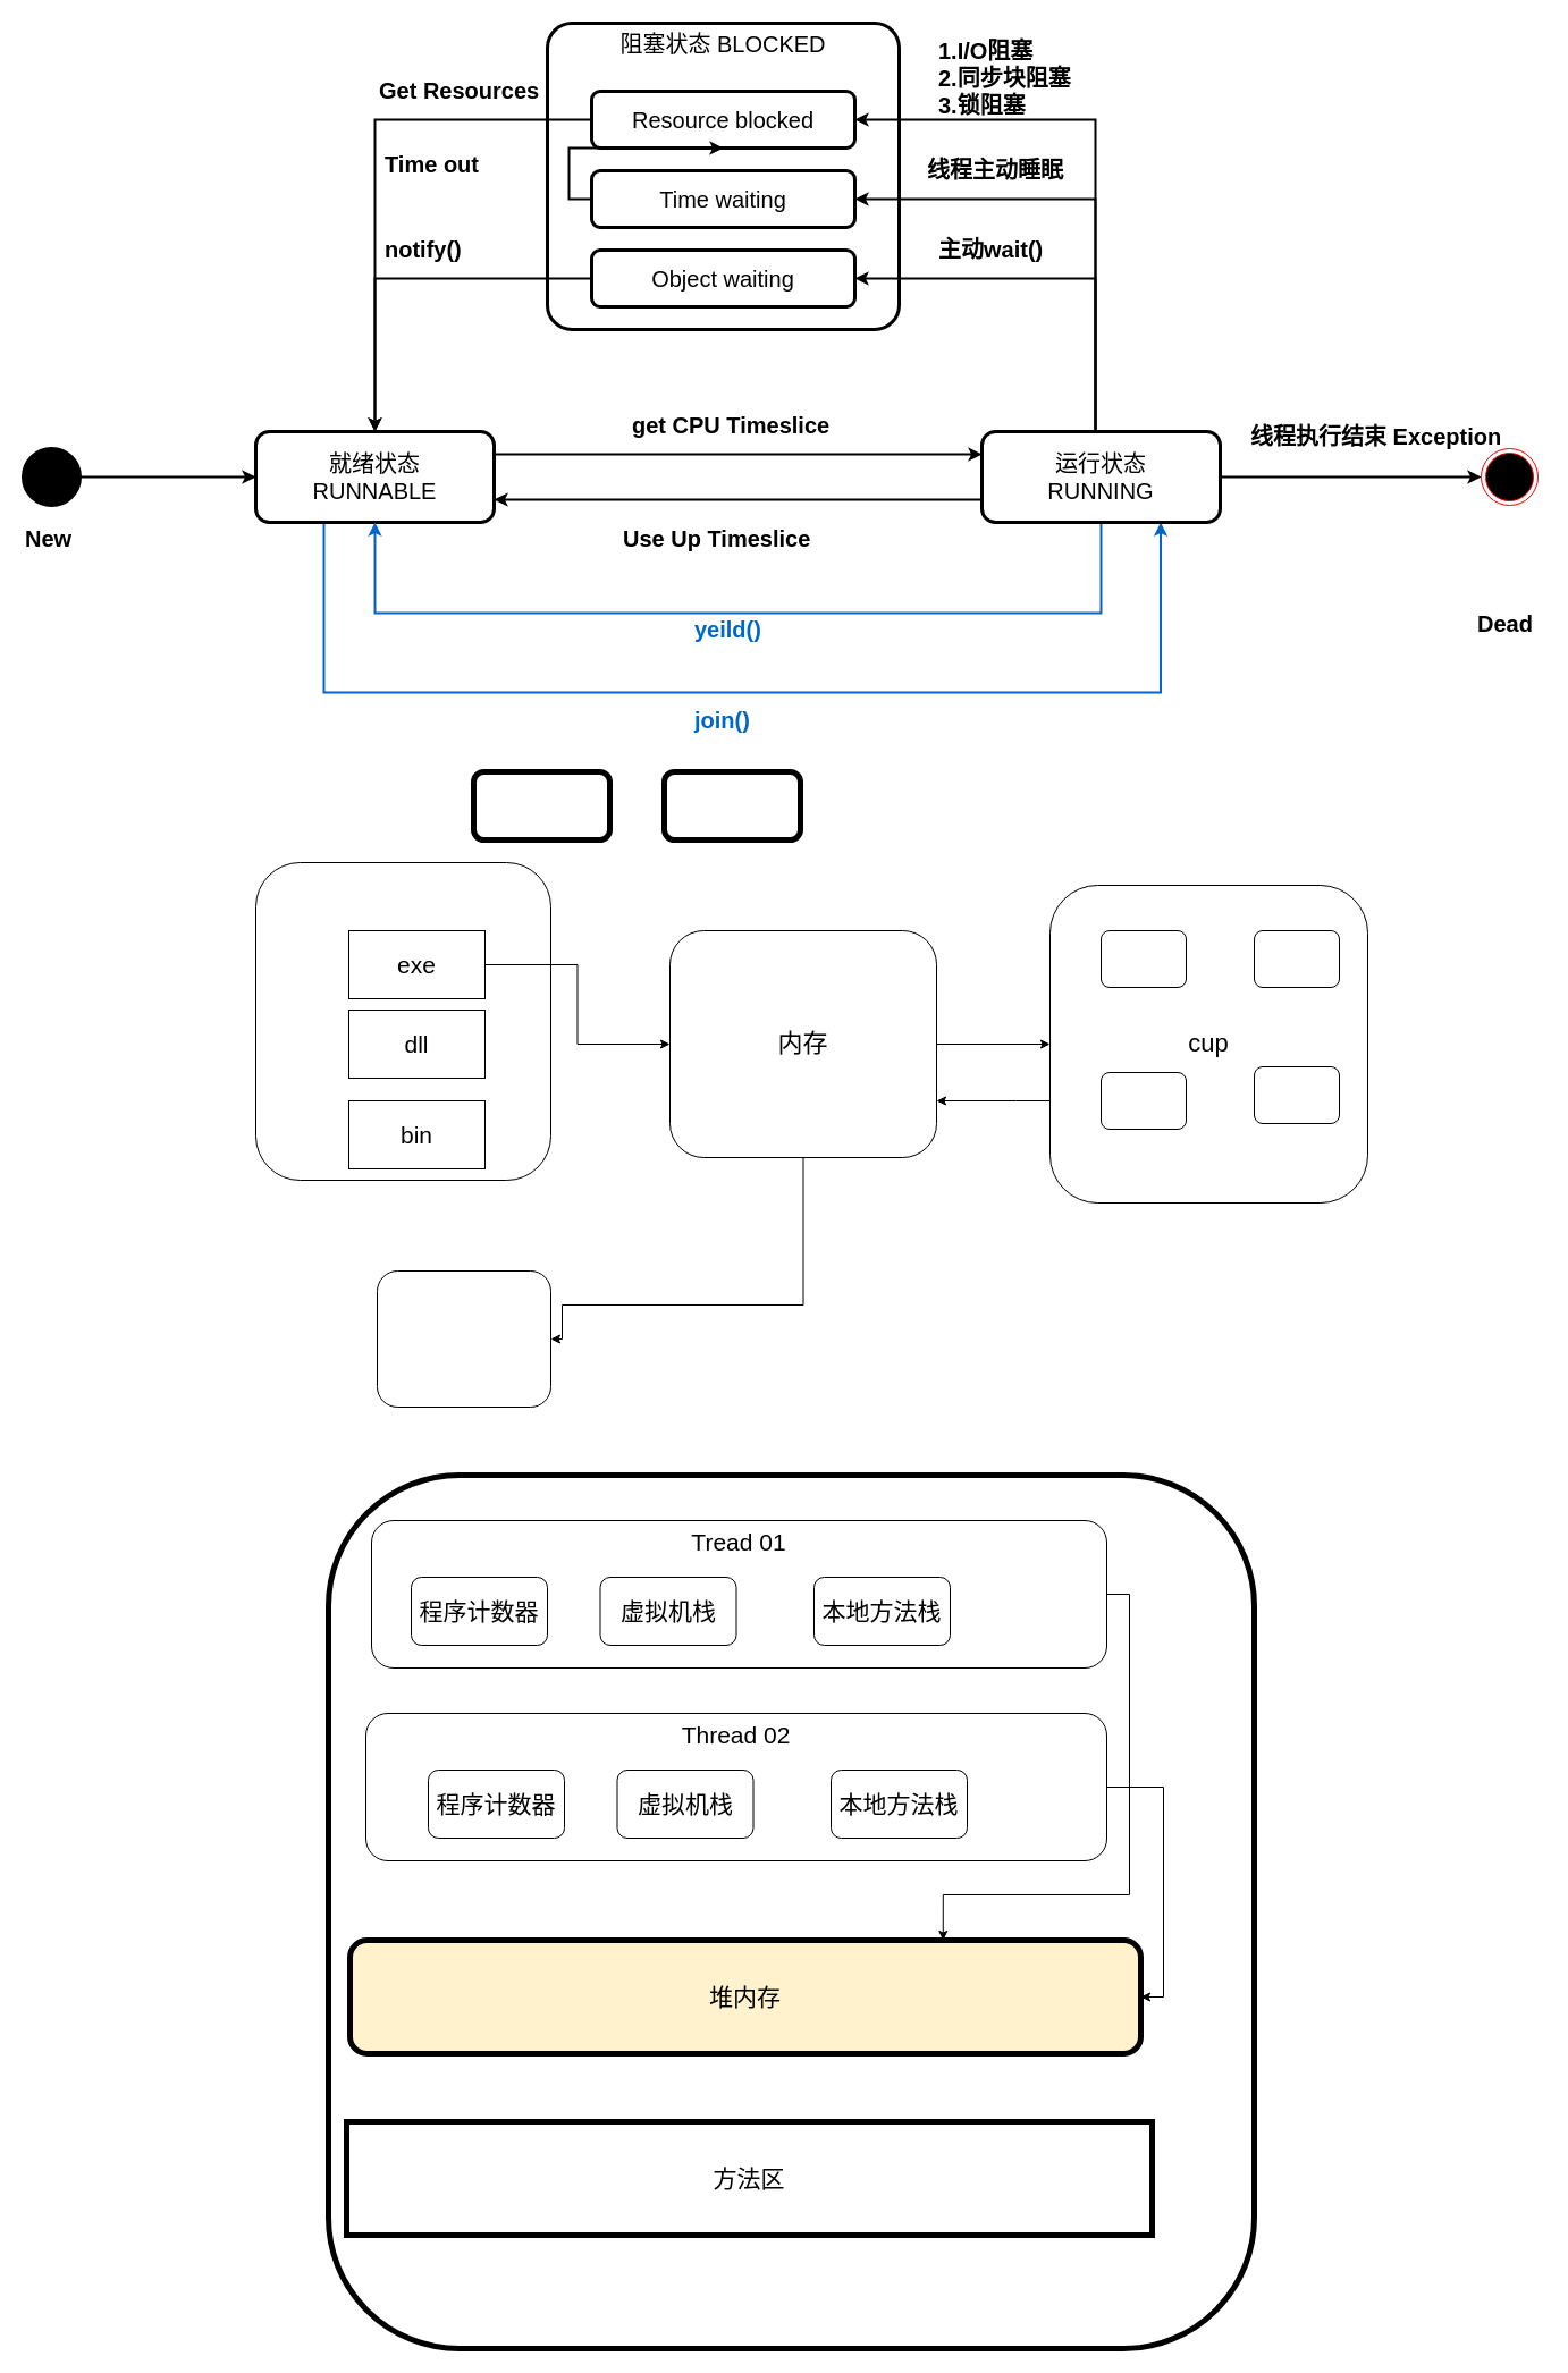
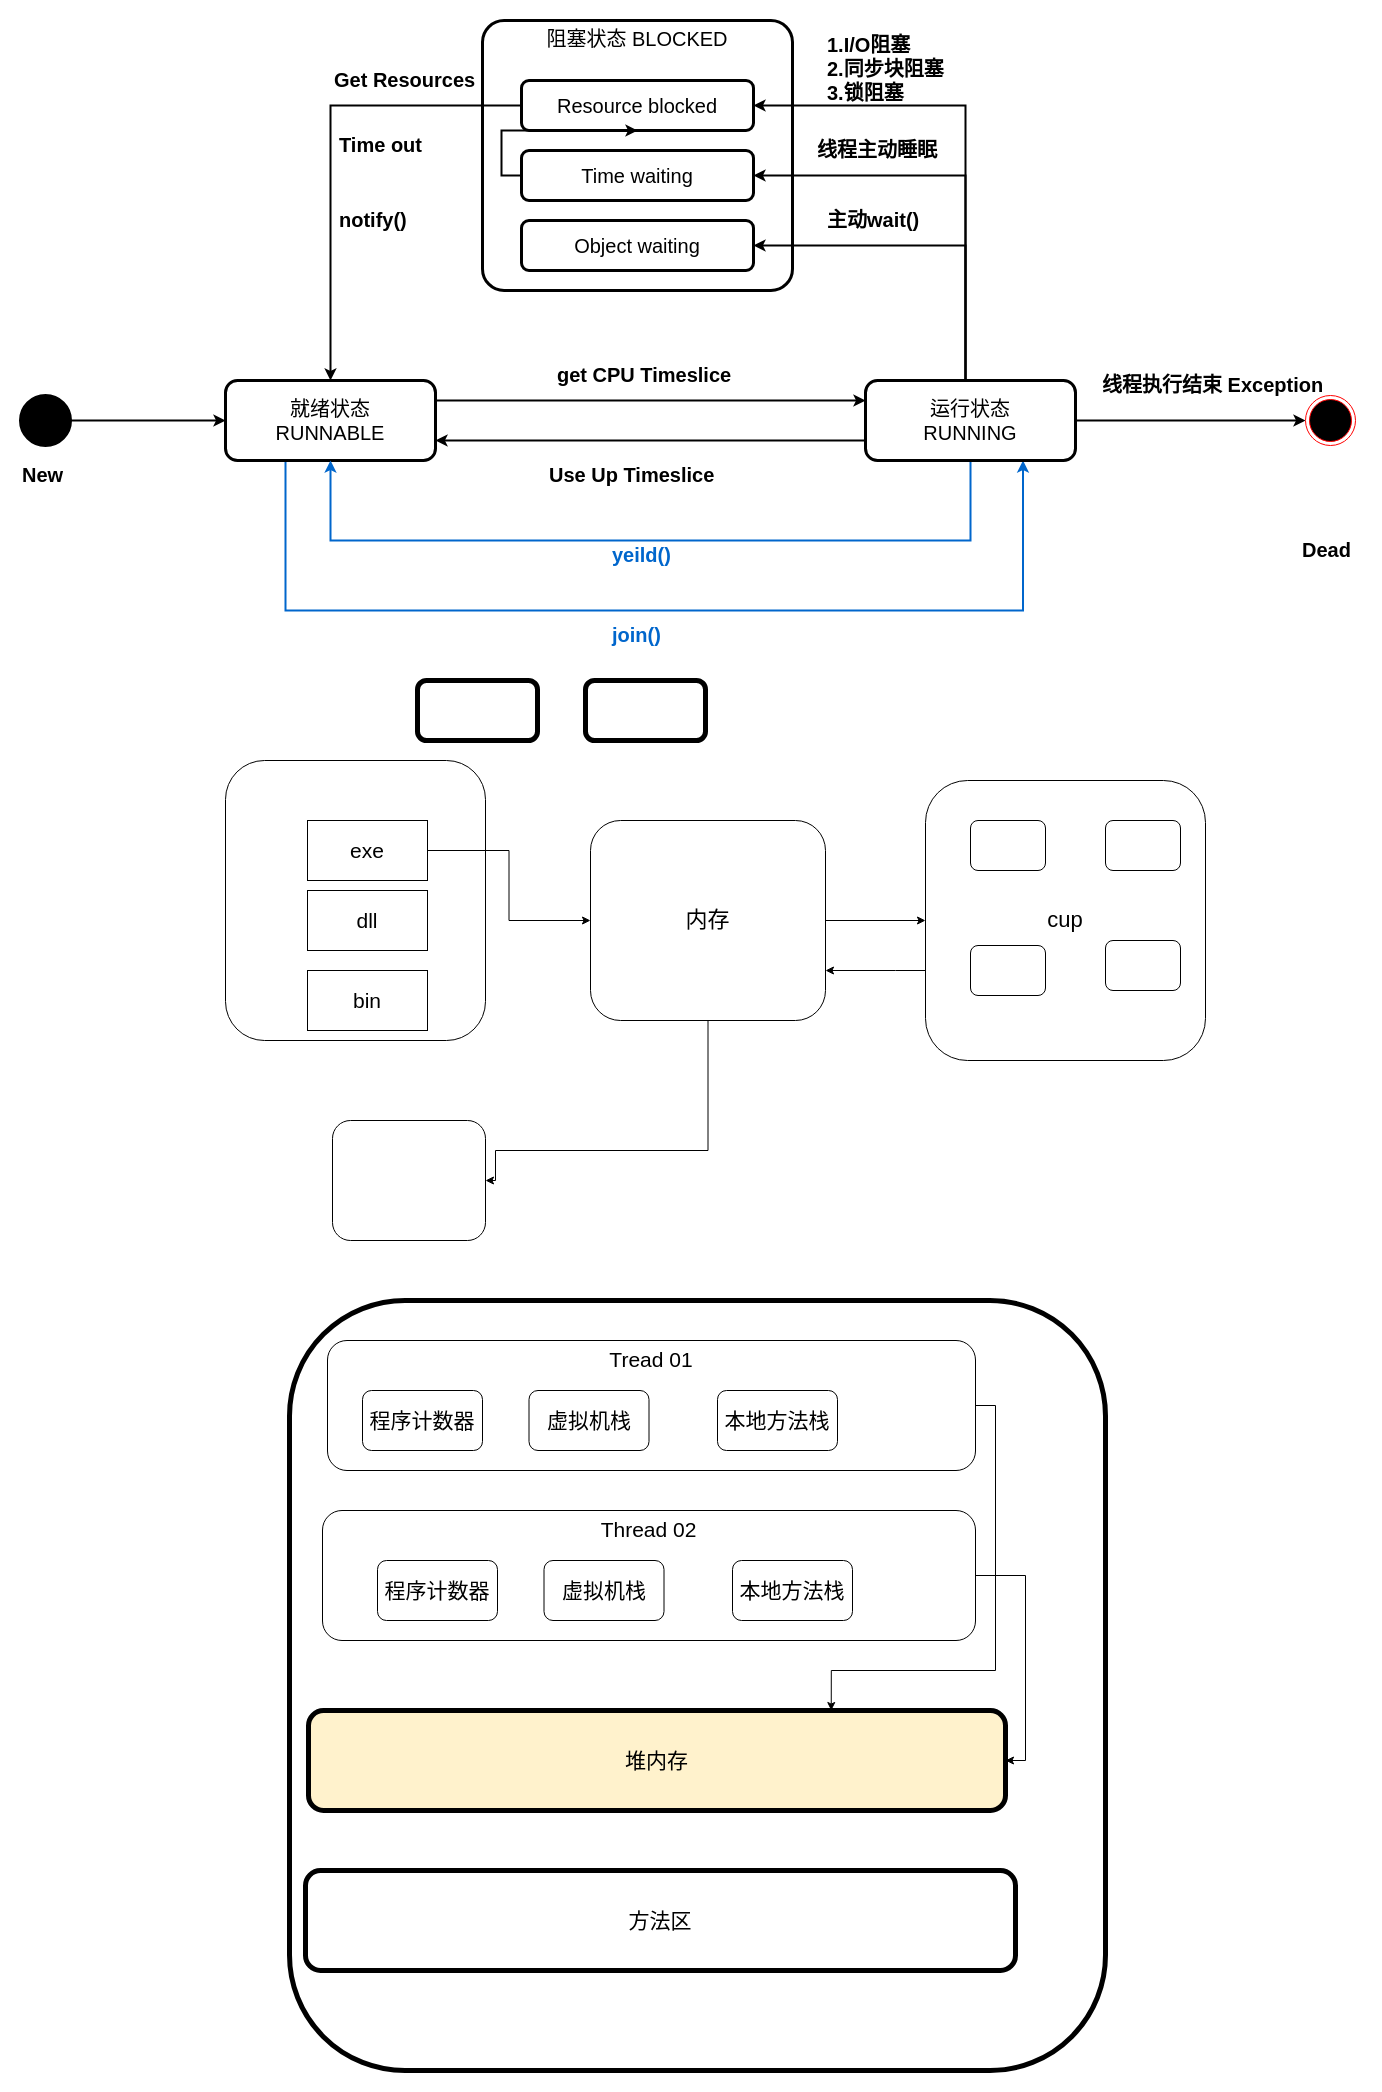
- <mxCell id="17" style="edgeStyle=orthogonalEdgeStyle;rounded=0;html=1;exitX=0;exitY=0.5;entryX=0.5;entryY=0;jettySize=auto;orthogonalLoop=1;strokeWidth=2;fontSize=20;" parent="1" source="18" target="6" edge="1"><mxGeometry relative="1" as="geometry" /></mxCell>
- <mxCell id="61" value="方法区" style="whiteSpace=wrap;html=1;strokeWidth=5;fontSize=21;rounded=0;" vertex="1" parent="1"><mxGeometry x="305" y="1870" width="710" height="100" as="geometry" /></mxCell>
+ <mxCell id="61" value="方法区" style="rounded=1;whiteSpace=wrap;html=1;strokeWidth=5;fontSize=21;" vertex="1" parent="1"><mxGeometry x="305" y="1870" width="710" height="100" as="geometry" /></mxCell>
